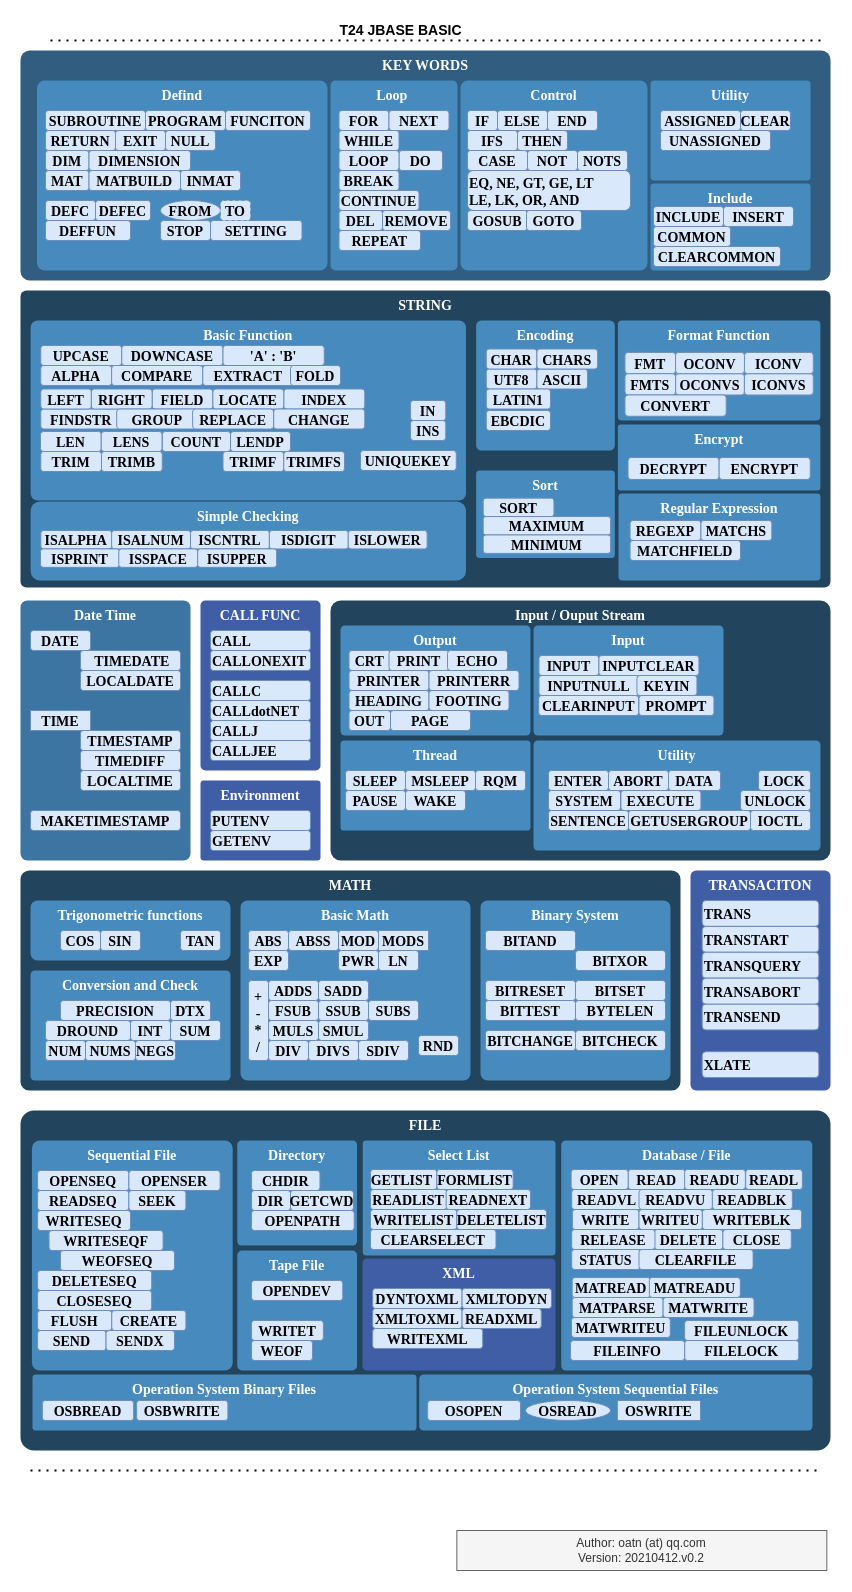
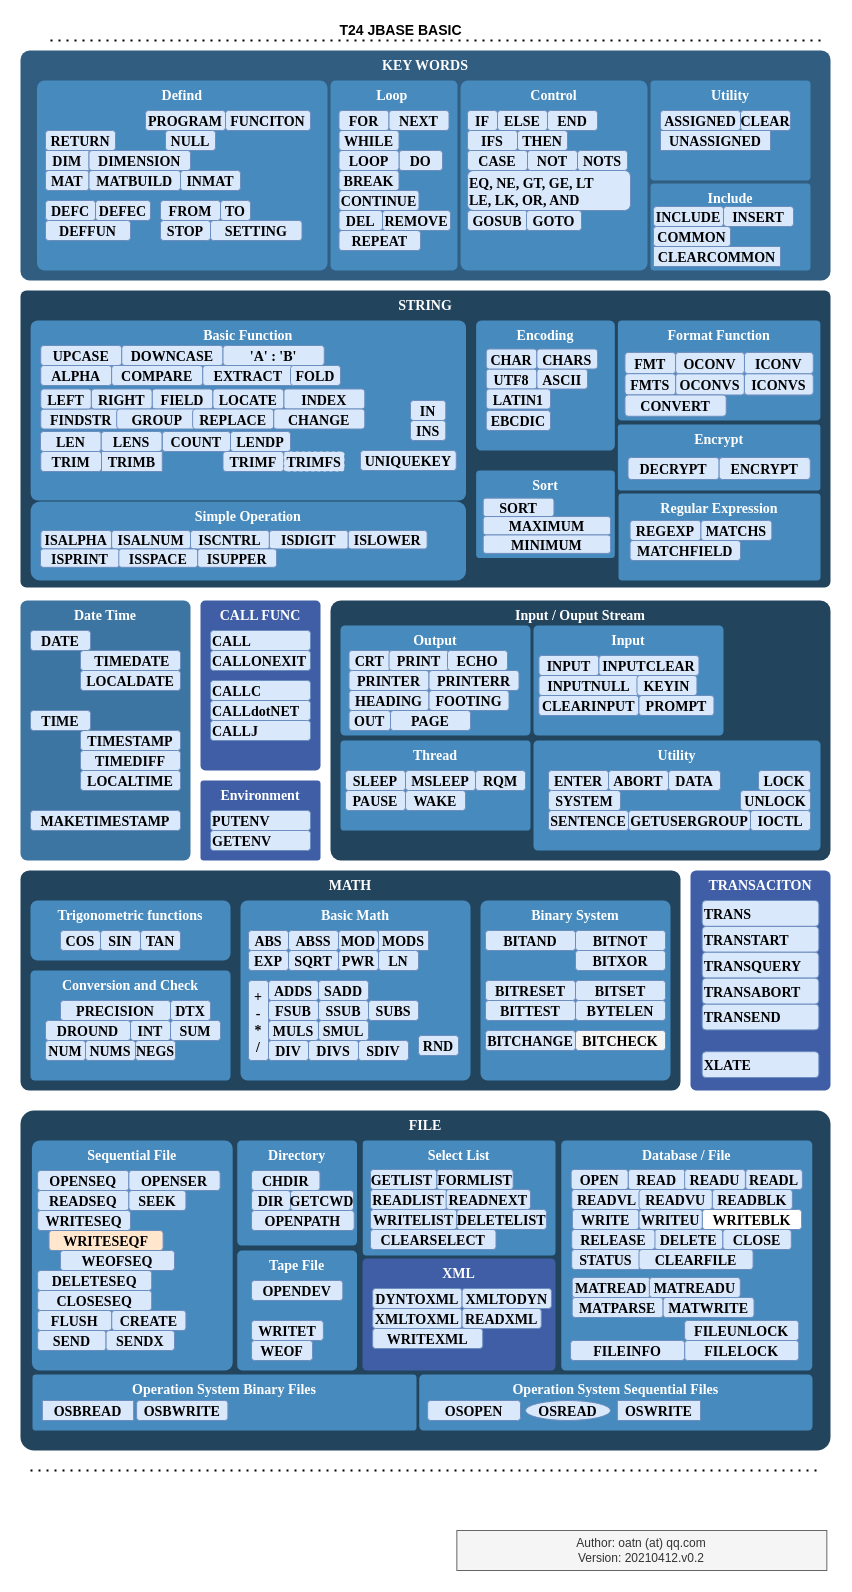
- <mxCell id="175" value="SUBROUTINE" style="rounded=1;fillColor=#dae8fc;strokeColor=#6c8ebf;fontStyle=1;fontFamily=Tahoma;fontSize=14;align=center;" parent="1" vertex="1"><mxGeometry x="45" y="110" width="100" height="20" as="geometry" /></mxCell>
- <mxCell id="177" value="EXIT" style="rounded=1;fillColor=#dae8fc;strokeColor=#6c8ebf;fontStyle=1;fontFamily=Tahoma;fontSize=14;align=center;" parent="1" vertex="1"><mxGeometry x="115" y="130" width="50" height="20" as="geometry" /></mxCell>
- <mxCell id="160" value="UNASSIGNED" style="rounded=1;fillColor=#dae8fc;strokeColor=#6c8ebf;fontStyle=1;fontFamily=Tahoma;fontSize=14;align=center;" vertex="1" parent="1"><mxGeometry x="660" y="130" width="110" height="20" as="geometry" /></mxCell>
+ <mxCell id="160" value="UNASSIGNED" style="fillColor=#dae8fc;strokeColor=#6c8ebf;fontStyle=1;fontFamily=Tahoma;fontSize=14;align=center;rounded=0;" vertex="1" parent="1"><mxGeometry x="660" y="130" width="110" height="20" as="geometry" /></mxCell>
- <mxCell id="179" value="DIM" style="rounded=1;fillColor=#dae8fc;strokeColor=#6c8ebf;fontStyle=1;fontFamily=Tahoma;fontSize=14;align=center;" vertex="1" parent="1"><mxGeometry x="45" y="150" width="43.5" height="20" as="geometry" /></mxCell>
+ <mxCell id="179" value="DIM" style="fillColor=#dae8fc;strokeColor=#6c8ebf;fontStyle=1;fontFamily=Tahoma;fontSize=14;align=center;rounded=0;" vertex="1" parent="1"><mxGeometry x="45" y="150" width="43.5" height="20" as="geometry" /></mxCell>
- <mxCell id="188" value="FROM" style="ellipse;fillColor=#dae8fc;strokeColor=#6c8ebf;fontStyle=1;fontFamily=Tahoma;fontSize=14;align=center;" vertex="1" parent="1"><mxGeometry x="160" y="200" width="60" height="20" as="geometry" /></mxCell>
+ <mxCell id="188" value="FROM" style="rounded=1;fillColor=#dae8fc;strokeColor=#6c8ebf;fontStyle=1;fontFamily=Tahoma;fontSize=14;align=center;" vertex="1" parent="1"><mxGeometry x="160" y="200" width="60" height="20" as="geometry" /></mxCell>
- <mxCell id="190" value="TO" style="rounded=1;fillColor=#dae8fc;strokeColor=#6c8ebf;fontStyle=1;fontFamily=Tahoma;fontSize=14;align=center;dashed=1;" vertex="1" parent="1"><mxGeometry x="220" y="200" width="30" height="20" as="geometry" /></mxCell>
+ <mxCell id="190" value="TO" style="rounded=1;fillColor=#dae8fc;strokeColor=#6c8ebf;fontStyle=1;fontFamily=Tahoma;fontSize=14;align=center;" vertex="1" parent="1"><mxGeometry x="220" y="200" width="30" height="20" as="geometry" /></mxCell>
- <mxCell id="193" value="CLEARCOMMON" style="rounded=1;fillColor=#dae8fc;strokeColor=#6c8ebf;fontStyle=1;fontFamily=Tahoma;fontSize=14;align=center;" vertex="1" parent="1"><mxGeometry x="653" y="246" width="127" height="20" as="geometry" /></mxCell>
+ <mxCell id="193" value="CLEARCOMMON" style="fillColor=#dae8fc;strokeColor=#6c8ebf;fontStyle=1;fontFamily=Tahoma;fontSize=14;align=center;rounded=0;" vertex="1" parent="1"><mxGeometry x="653" y="246" width="127" height="20" as="geometry" /></mxCell>
- <mxCell id="106" value="TRIMB" style="rounded=1;fillColor=#dae8fc;strokeColor=#6c8ebf;fontStyle=1;fontFamily=Tahoma;fontSize=14;align=center;" parent="68" vertex="1"><mxGeometry x="81" y="161" width="60.75" height="20" as="geometry" /></mxCell>
+ <mxCell id="106" value="TRIMB" style="fillColor=#dae8fc;strokeColor=#6c8ebf;fontStyle=1;fontFamily=Tahoma;fontSize=14;align=center;rounded=0;" parent="68" vertex="1"><mxGeometry x="81" y="161" width="60.75" height="20" as="geometry" /></mxCell>
- <mxCell id="108" value="TRIMFS" style="rounded=1;fillColor=#dae8fc;strokeColor=#6c8ebf;fontStyle=1;fontFamily=Tahoma;fontSize=14;align=center;" parent="68" vertex="1"><mxGeometry x="263.25" y="161" width="60.75" height="20" as="geometry" /></mxCell>
+ <mxCell id="108" value="TRIMFS" style="rounded=1;fillColor=#dae8fc;strokeColor=#6c8ebf;fontStyle=1;fontFamily=Tahoma;fontSize=14;align=center;dashed=1;" parent="68" vertex="1"><mxGeometry x="263.25" y="161" width="60.75" height="20" as="geometry" /></mxCell>
- <mxCell id="125" value="Simple Checking" style="rounded=1;gradientColor=none;strokeColor=none;fontColor=#FFFFFF;fontStyle=1;fontFamily=Tahoma;fontSize=14;align=center;verticalAlign=top;arcSize=12;fillColor=#478ABD;" vertex="1" parent="68"><mxGeometry x="10.12" y="211" width="435.38" height="79" as="geometry" /></mxCell>
+ <mxCell id="125" value="Simple Operation" style="rounded=1;gradientColor=none;strokeColor=none;fontColor=#FFFFFF;fontStyle=1;fontFamily=Tahoma;fontSize=14;align=center;verticalAlign=top;arcSize=12;fillColor=#478ABD;" vertex="1" parent="68"><mxGeometry x="10.12" y="211" width="435.38" height="79" as="geometry" /></mxCell>
- <mxCell id="142" value="TIME" style="fillColor=#dae8fc;strokeColor=#6c8ebf;fontStyle=1;fontFamily=Tahoma;fontSize=14;align=center;rounded=0;" parent="1" vertex="1"><mxGeometry x="30" y="710" width="60" height="20" as="geometry" /></mxCell>
+ <mxCell id="142" value="TIME" style="rounded=1;fillColor=#dae8fc;strokeColor=#6c8ebf;fontStyle=1;fontFamily=Tahoma;fontSize=14;align=center;" parent="1" vertex="1"><mxGeometry x="30" y="710" width="60" height="20" as="geometry" /></mxCell>
- <mxCell id="13" value="CALLJEE" style="rounded=1;fillColor=#dae8fc;strokeColor=#6c8ebf;fontStyle=1;fontFamily=Tahoma;fontSize=14;align=left;" parent="6" vertex="1"><mxGeometry x="10" y="140" width="100" height="20" as="geometry" /></mxCell>
- <mxCell id="218" value="EXECUTE " style="rounded=1;fillColor=#dae8fc;strokeColor=#6c8ebf;fontStyle=1;fontFamily=Tahoma;fontSize=14;align=center;" vertex="1" parent="1"><mxGeometry x="620.44" y="790" width="80" height="20" as="geometry" /></mxCell>
- <mxCell id="20" value="TAN" style="rounded=1;fillColor=#dae8fc;strokeColor=#6c8ebf;fontStyle=1;fontFamily=Tahoma;fontSize=14;align=center;" parent="16" vertex="1"><mxGeometry x="150" y="30" width="40" height="20" as="geometry" /></mxCell>
+ <mxCell id="20" value="TAN" style="rounded=1;fillColor=#dae8fc;strokeColor=#6c8ebf;fontStyle=1;fontFamily=Tahoma;fontSize=14;align=center;" parent="16" vertex="1"><mxGeometry x="110" y="30" width="40" height="20" as="geometry" /></mxCell>
+ <mxCell id="58" value="BITNOT" style="rounded=1;fillColor=#dae8fc;strokeColor=#6c8ebf;fontStyle=1;fontFamily=Tahoma;fontSize=14;align=center;" parent="53" vertex="1"><mxGeometry x="95" y="30" width="90" height="20" as="geometry" /></mxCell>
+ <mxCell id="36" value="SQRT" style="rounded=1;fillColor=#dae8fc;strokeColor=#6c8ebf;fontStyle=1;fontFamily=Tahoma;fontSize=14;align=center;" parent="31" vertex="1"><mxGeometry x="48" y="50" width="50" height="20" as="geometry" /></mxCell>
- <mxCell id="57" value="BITCHECK" style="rounded=1;fillColor=#dae8fc;strokeColor=#6c8ebf;fontStyle=1;fontFamily=Tahoma;fontSize=14;align=center;" parent="53" vertex="1"><mxGeometry x="95" y="130" width="90" height="20" as="geometry" /></mxCell>
+ <mxCell id="57" value="BITCHECK" style="rounded=1;fillColor=#f5f5f5;strokeColor=#6c8ebf;fontStyle=1;fontFamily=Tahoma;fontSize=14;align=center;" parent="53" vertex="1"><mxGeometry x="95" y="130" width="90" height="20" as="geometry" /></mxCell>
- <mxCell id="250" value="WRITEBLK" style="rounded=1;fillColor=#dae8fc;strokeColor=#6c8ebf;fontStyle=1;fontFamily=Tahoma;fontSize=14;align=center;" parent="1" vertex="1"><mxGeometry x="701.877" y="1209" width="99.254" height="20" as="geometry" /></mxCell>
+ <mxCell id="250" value="WRITEBLK" style="rounded=1;fillColor=#ffffff;strokeColor=#6c8ebf;fontStyle=1;fontFamily=Tahoma;fontSize=14;align=center;" parent="1" vertex="1"><mxGeometry x="701.877" y="1209" width="99.254" height="20" as="geometry" /></mxCell>
- <mxCell id="257" value="WRITESEQF" style="rounded=1;fillColor=#dae8fc;strokeColor=#6c8ebf;fontStyle=1;fontFamily=Tahoma;fontSize=14;align=center;" parent="1" vertex="1"><mxGeometry x="48.521" y="1230" width="114.085" height="20" as="geometry" /></mxCell>
+ <mxCell id="257" value="WRITESEQF" style="rounded=1;fillColor=#ffe6cc;strokeColor=#6c8ebf;fontStyle=1;fontFamily=Tahoma;fontSize=14;align=center;" parent="1" vertex="1"><mxGeometry x="48.521" y="1230" width="114.085" height="20" as="geometry" /></mxCell>
- <mxCell id="282" value="MATWRITEU" style="rounded=1;fillColor=#dae8fc;strokeColor=#6c8ebf;fontStyle=1;fontFamily=Tahoma;fontSize=14;align=center;" vertex="1" parent="1"><mxGeometry x="571" y="1317" width="98.8" height="20" as="geometry" /></mxCell>
- <mxCell id="291" value="OSBREAD" style="rounded=1;fillColor=#dae8fc;strokeColor=#6c8ebf;fontStyle=1;fontFamily=Tahoma;fontSize=14;align=center;" vertex="1" parent="1"><mxGeometry x="41.871" y="1400" width="91.268" height="20" as="geometry" /></mxCell>
+ <mxCell id="291" value="OSBREAD" style="fillColor=#dae8fc;strokeColor=#6c8ebf;fontStyle=1;fontFamily=Tahoma;fontSize=14;align=center;rounded=0;" vertex="1" parent="1"><mxGeometry x="41.871" y="1400" width="91.268" height="20" as="geometry" /></mxCell>
